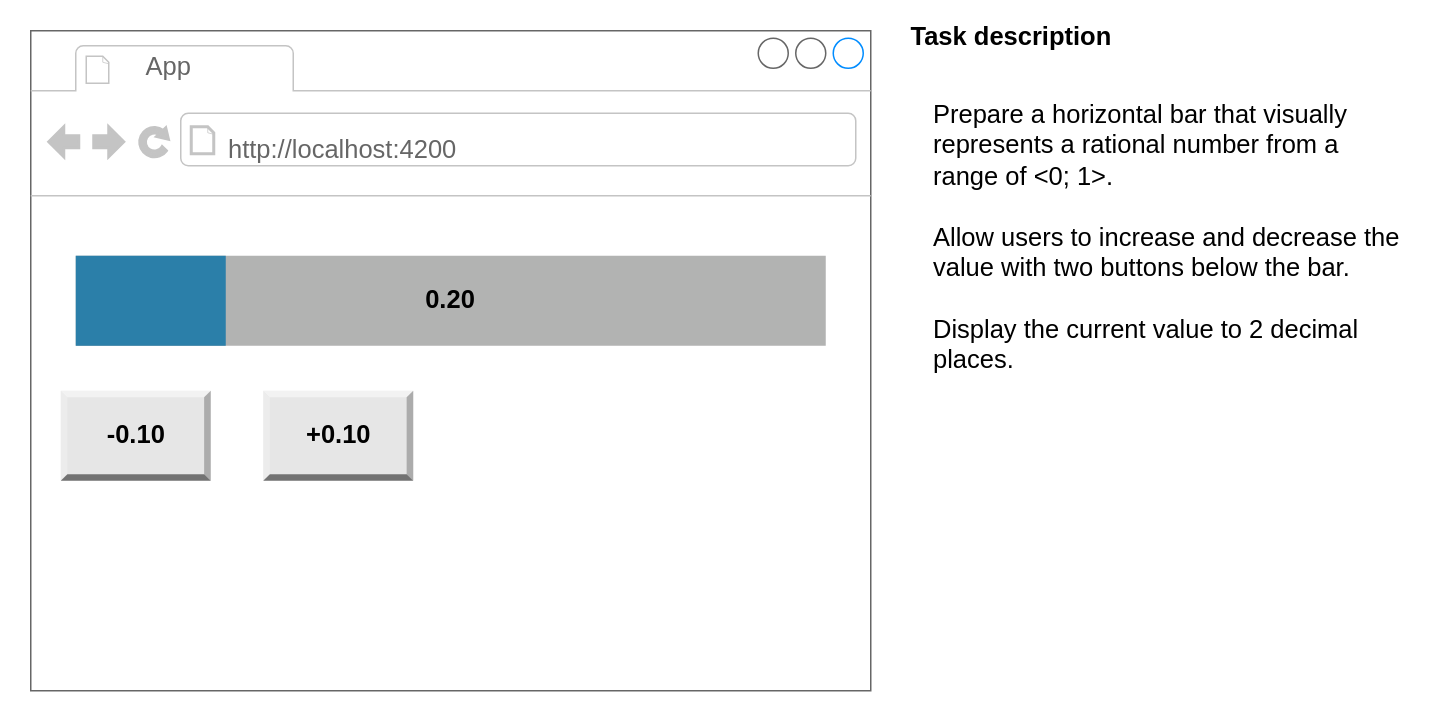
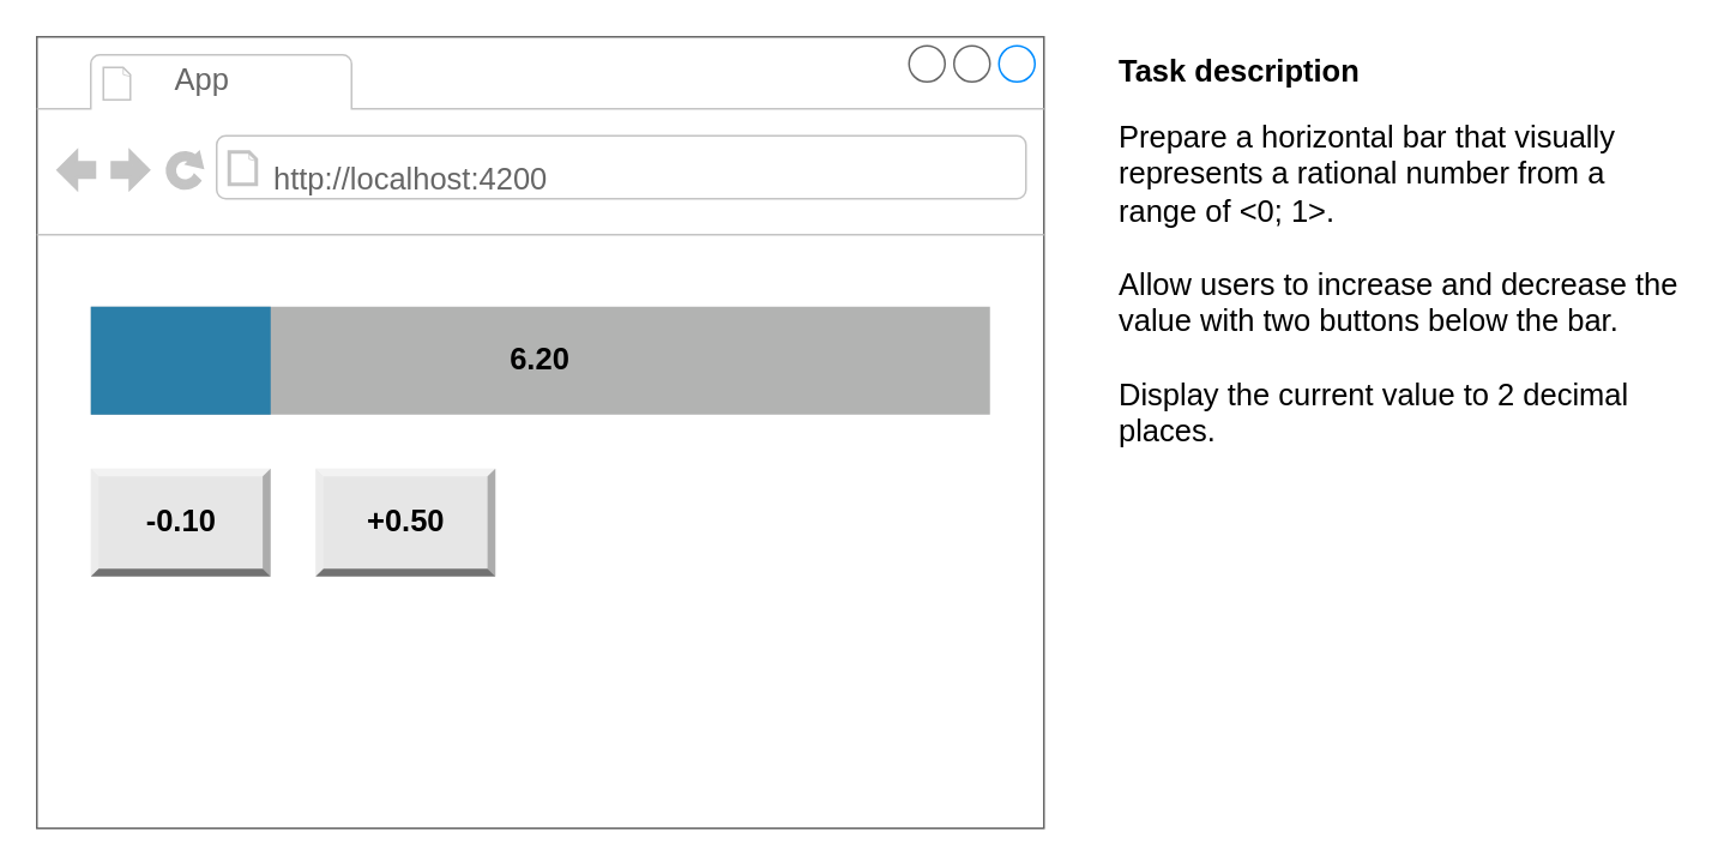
- <mxCell id="10" value="Task description" style="text;html=1;strokeColor=none;fillColor=none;align=left;verticalAlign=middle;whiteSpace=wrap;rounded=0;fontSize=17;fontStyle=1" parent="1" vertex="1"><mxGeometry x="605" y="5" width="320" height="40" as="geometry" /></mxCell>
+ <mxCell id="10" value="Task description" style="text;html=1;strokeColor=none;fillColor=none;align=left;verticalAlign=middle;whiteSpace=wrap;rounded=0;fontSize=17;fontStyle=1" parent="1" vertex="1"><mxGeometry x="620" y="20" width="320" height="40" as="geometry" /></mxCell>
- <mxCell id="7" value="0.20" style="text;html=1;strokeColor=none;fillColor=none;align=center;verticalAlign=middle;whiteSpace=wrap;rounded=0;fontStyle=1;fontSize=17;" parent="2" vertex="1"><mxGeometry x="250" y="165" width="60" height="30" as="geometry" /></mxCell>
+ <mxCell id="7" value="6.20" style="text;html=1;strokeColor=none;fillColor=none;align=center;verticalAlign=middle;whiteSpace=wrap;rounded=0;fontStyle=1;fontSize=17;" parent="2" vertex="1"><mxGeometry x="250" y="165" width="60" height="30" as="geometry" /></mxCell>
- <mxCell id="8" value="-0.10" style="labelPosition=center;verticalLabelPosition=middle;align=center;html=1;shape=mxgraph.basic.shaded_button;dx=4.41;fillColor=#E6E6E6;strokeColor=none;fontSize=17;fontStyle=1" parent="2" vertex="1"><mxGeometry x="20" y="240" width="100" height="60" as="geometry" /></mxCell>
+ <mxCell id="8" value="-0.10" style="labelPosition=center;verticalLabelPosition=middle;align=center;html=1;shape=mxgraph.basic.shaded_button;dx=4.41;fillColor=#E6E6E6;strokeColor=none;fontSize=17;fontStyle=1" parent="2" vertex="1"><mxGeometry x="30" y="240" width="100" height="60" as="geometry" /></mxCell>
- <mxCell id="9" value="+0.10" style="labelPosition=center;verticalLabelPosition=middle;align=center;html=1;shape=mxgraph.basic.shaded_button;dx=4.41;fillColor=#E6E6E6;strokeColor=none;fontSize=17;fontStyle=1" parent="2" vertex="1"><mxGeometry x="155" y="240" width="100" height="60" as="geometry" /></mxCell>
+ <mxCell id="9" value="+0.50" style="labelPosition=center;verticalLabelPosition=middle;align=center;html=1;shape=mxgraph.basic.shaded_button;dx=4.41;fillColor=#E6E6E6;strokeColor=none;fontSize=17;fontStyle=1" parent="2" vertex="1"><mxGeometry x="155" y="240" width="100" height="60" as="geometry" /></mxCell>
